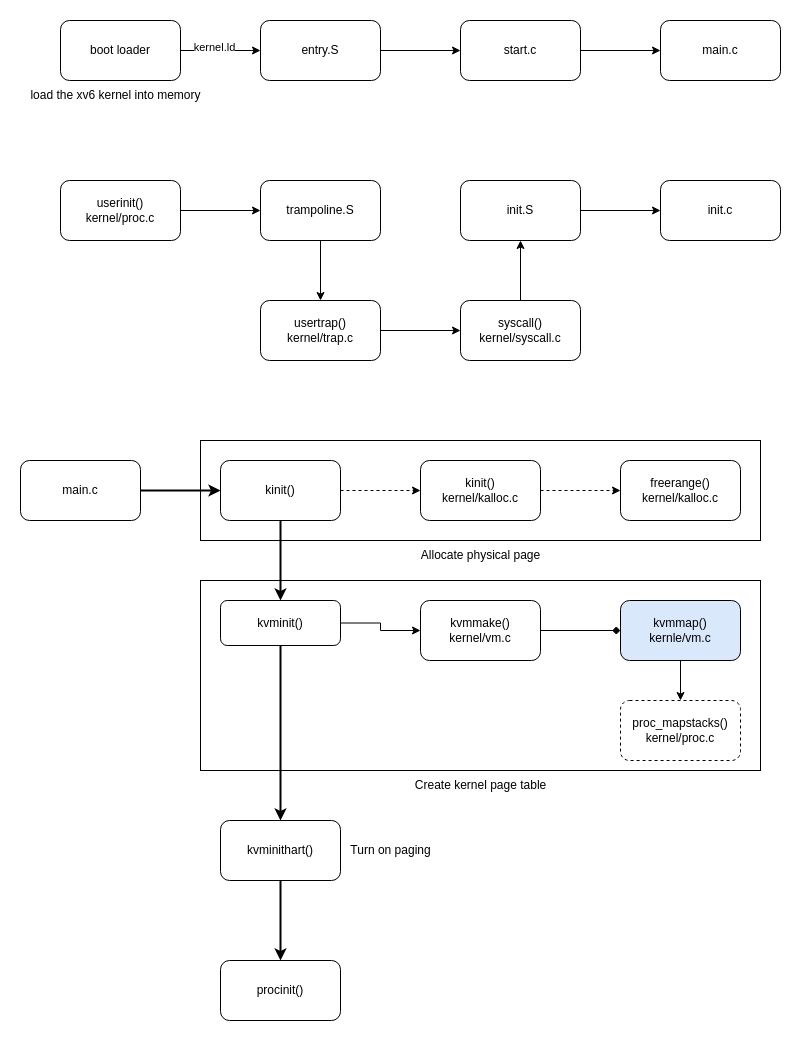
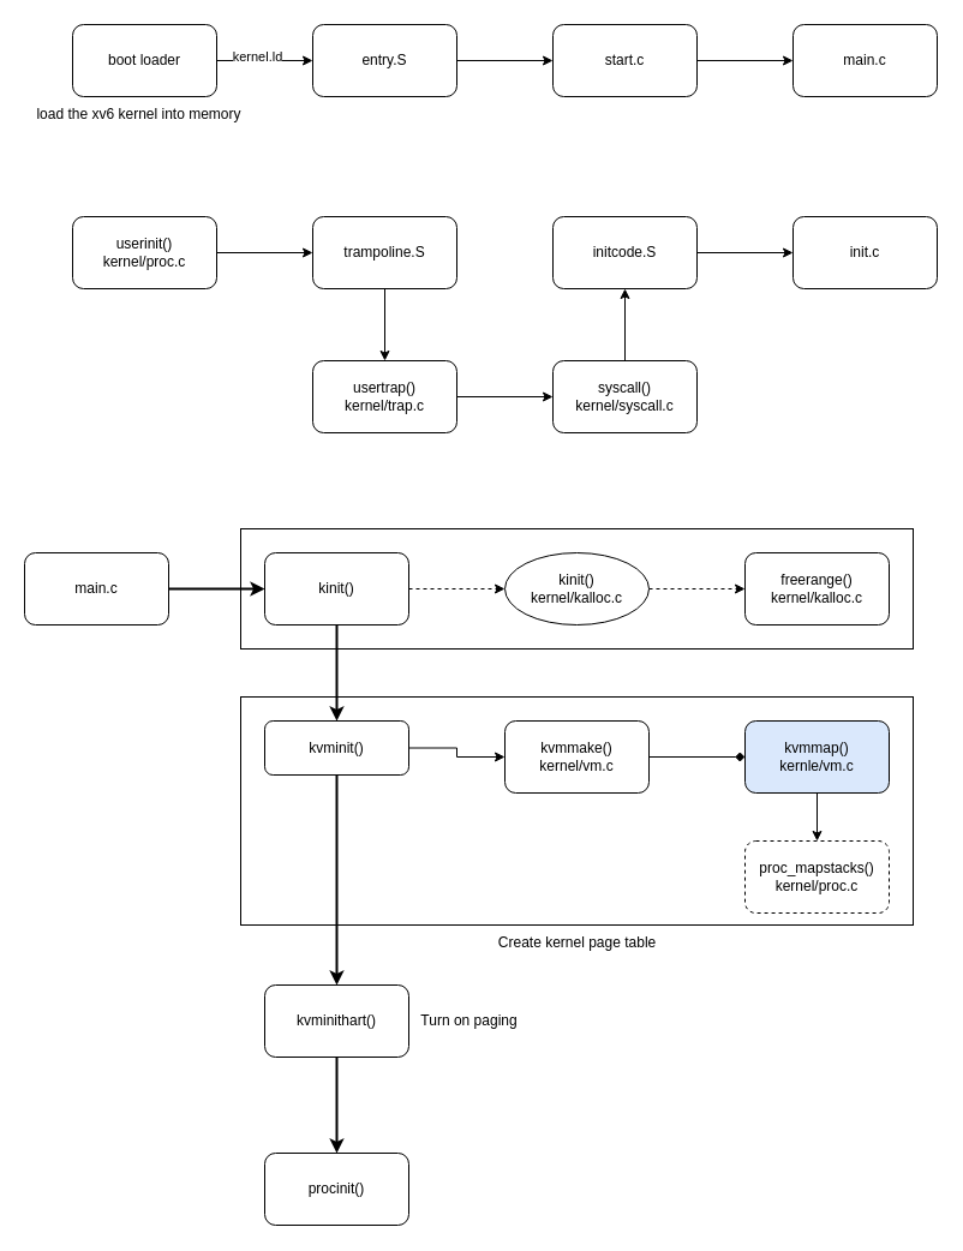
- <mxCell id="16" value="init.S" style="rounded=1;whiteSpace=wrap;html=1;" parent="1" vertex="1"><mxGeometry x="460" y="180" width="120" height="60" as="geometry" /></mxCell>
+ <mxCell id="16" value="initcode.S" style="rounded=1;whiteSpace=wrap;html=1;" parent="1" vertex="1"><mxGeometry x="460" y="180" width="120" height="60" as="geometry" /></mxCell>
- <mxCell id="36" value="kinit()&lt;br&gt;kernel/kalloc.c" style="rounded=1;whiteSpace=wrap;html=1;" vertex="1" parent="1"><mxGeometry x="420" y="460" width="120" height="60" as="geometry" /></mxCell>
+ <mxCell id="36" value="kinit()&lt;br&gt;kernel/kalloc.c" style="ellipse;whiteSpace=wrap;html=1;" vertex="1" parent="1"><mxGeometry x="420" y="460" width="120" height="60" as="geometry" /></mxCell>
- <mxCell id="38" value="Allocate physical page" style="text;html=1;align=center;verticalAlign=middle;resizable=0;points=[];autosize=1;strokeColor=none;fillColor=none;" vertex="1" parent="1"><mxGeometry x="410" y="540" width="140" height="30" as="geometry" /></mxCell>
